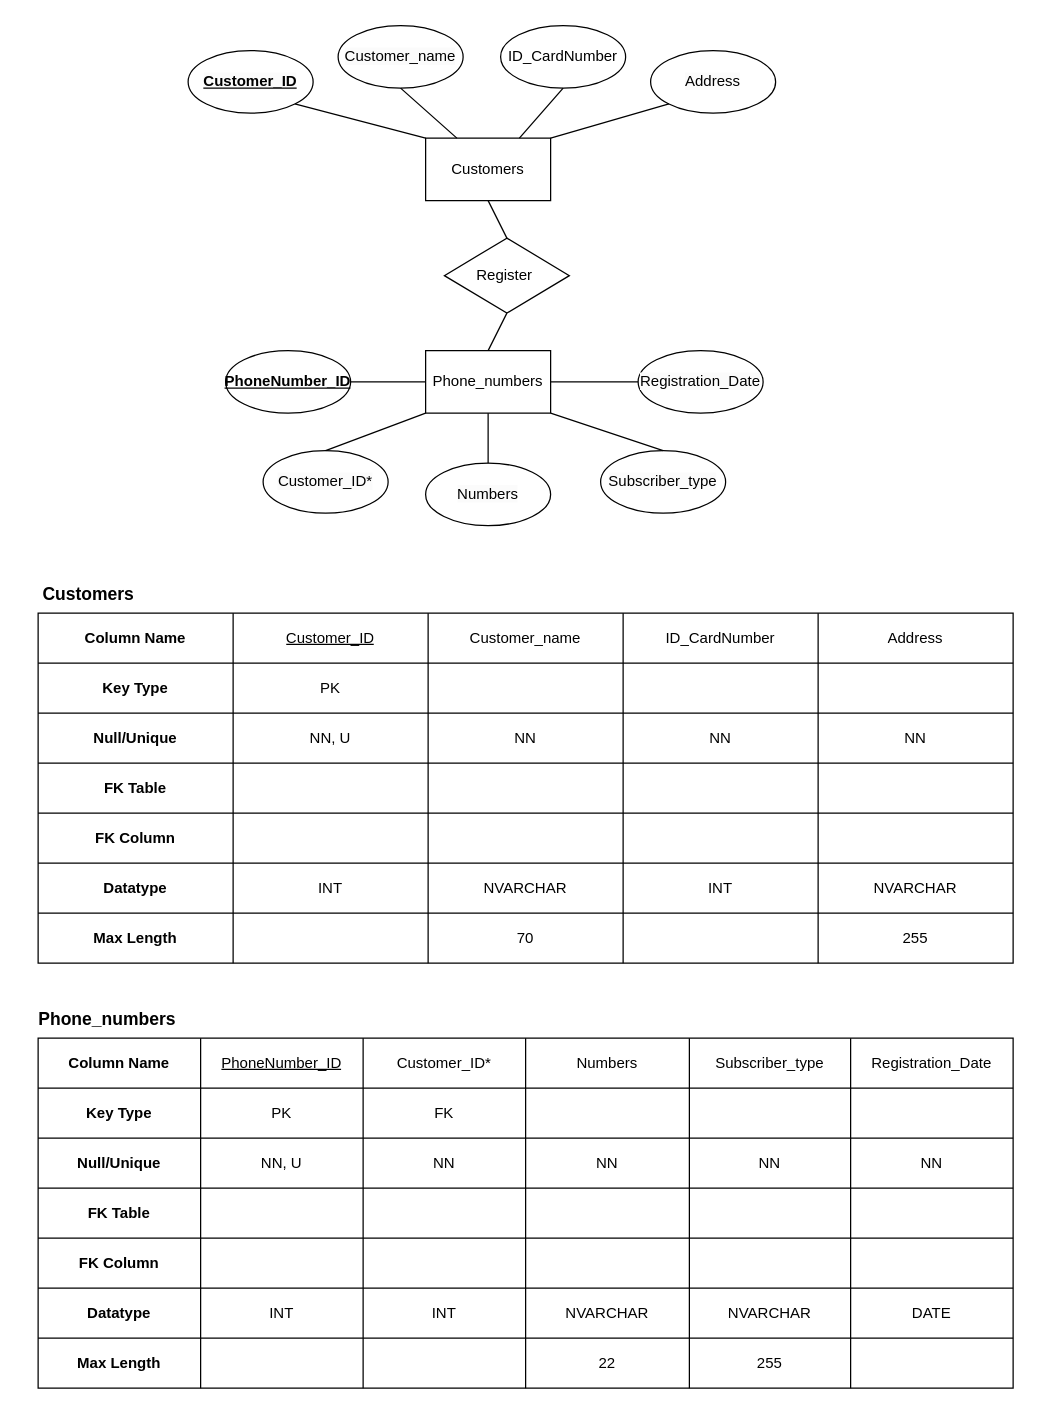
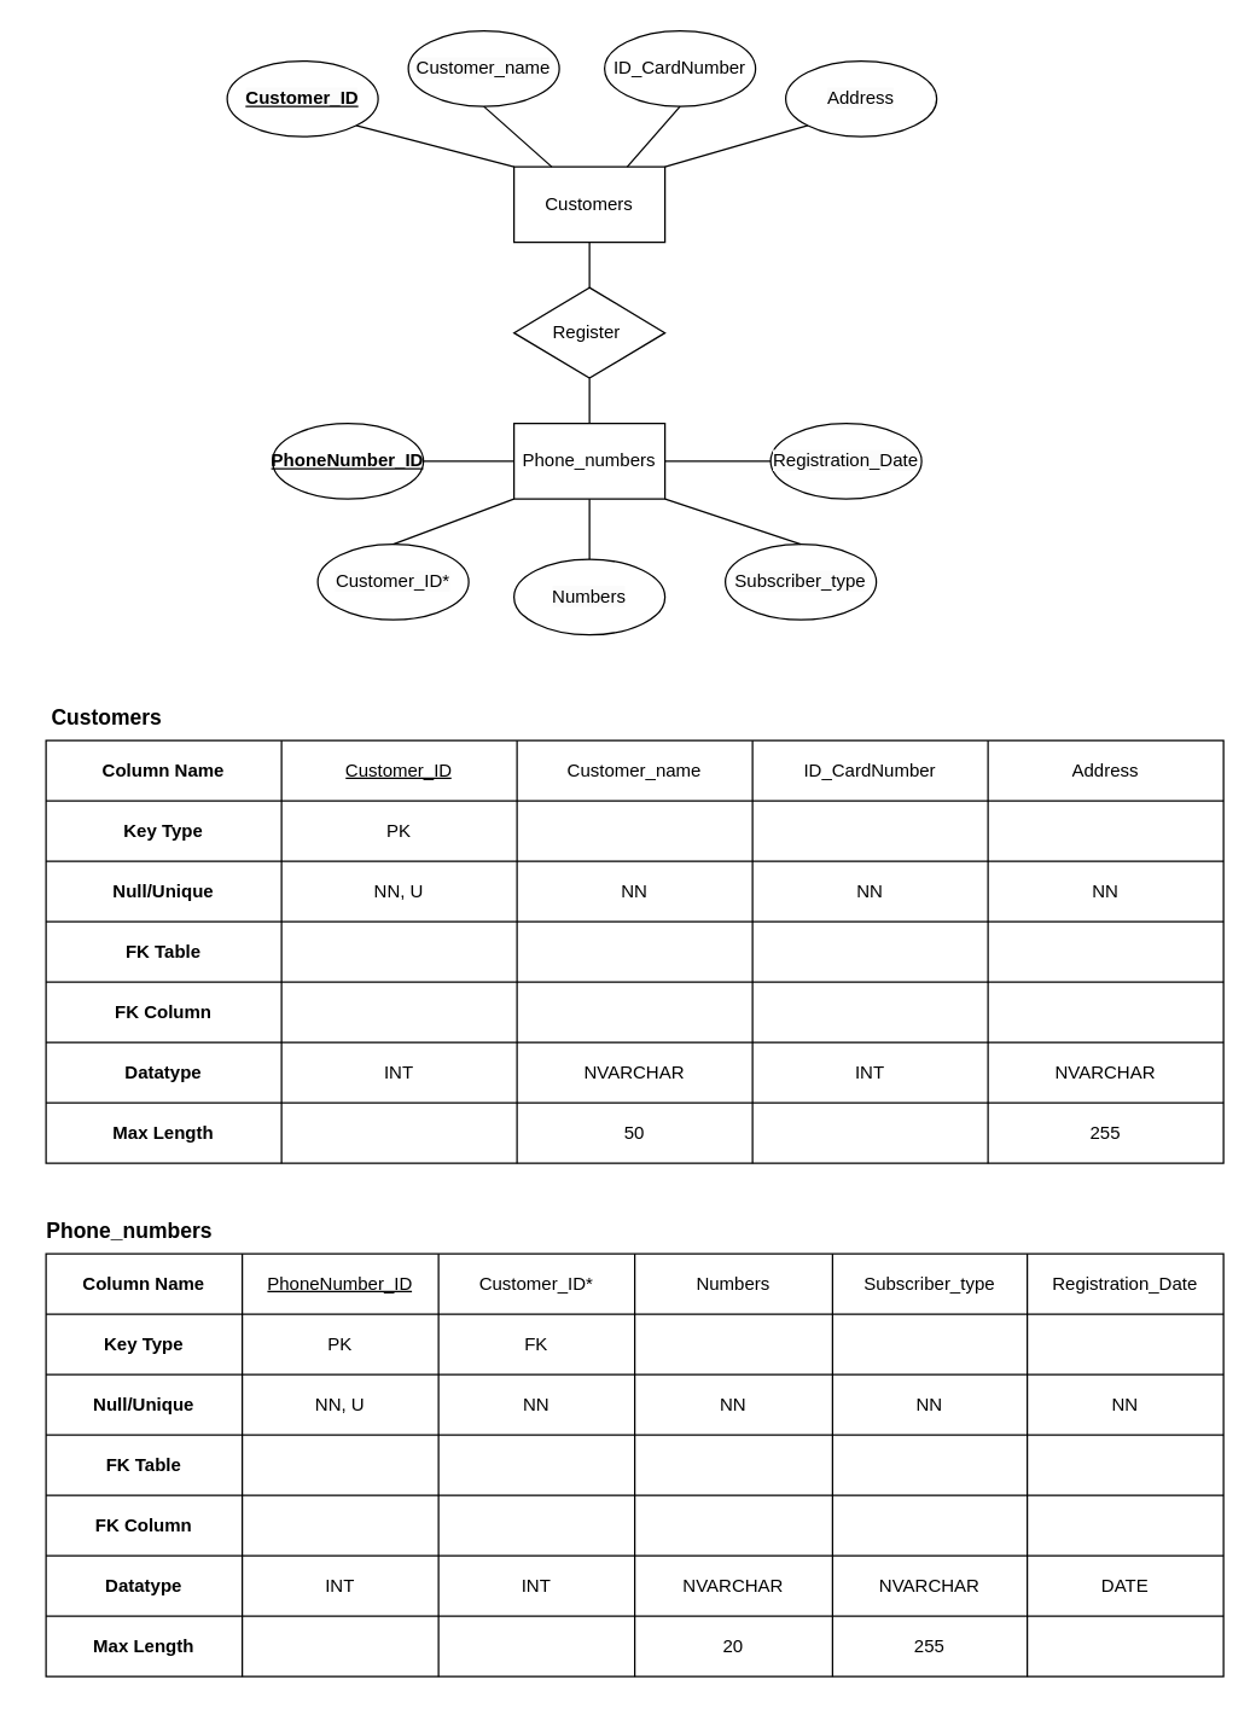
- <mxCell id="12" value="Register&amp;nbsp;" style="rhombus;whiteSpace=wrap;html=1;" parent="1" vertex="1"><mxGeometry x="355" y="190" width="100" height="60" as="geometry" /></mxCell>
+ <mxCell id="12" value="Register&amp;nbsp;" style="rhombus;whiteSpace=wrap;html=1;" parent="1" vertex="1"><mxGeometry x="340" y="190" width="100" height="60" as="geometry" /></mxCell>
- <mxCell id="66" value="70" style="shape=partialRectangle;html=1;whiteSpace=wrap;connectable=0;strokeColor=inherit;overflow=hidden;fillColor=none;top=0;left=0;bottom=0;right=0;pointerEvents=1;" parent="63" vertex="1"><mxGeometry x="312" width="156" height="40" as="geometry"><mxRectangle width="156" height="40" as="alternateBounds" /></mxGeometry></mxCell>
+ <mxCell id="66" value="50" style="shape=partialRectangle;html=1;whiteSpace=wrap;connectable=0;strokeColor=inherit;overflow=hidden;fillColor=none;top=0;left=0;bottom=0;right=0;pointerEvents=1;" parent="63" vertex="1"><mxGeometry x="312" width="156" height="40" as="geometry"><mxRectangle width="156" height="40" as="alternateBounds" /></mxGeometry></mxCell>
- <mxCell id="118" value="22" style="shape=partialRectangle;html=1;whiteSpace=wrap;connectable=0;strokeColor=inherit;overflow=hidden;fillColor=none;top=0;left=0;bottom=0;right=0;pointerEvents=1;" parent="114" vertex="1"><mxGeometry x="390" width="131" height="40" as="geometry"><mxRectangle width="131" height="40" as="alternateBounds" /></mxGeometry></mxCell>
+ <mxCell id="118" value="20" style="shape=partialRectangle;html=1;whiteSpace=wrap;connectable=0;strokeColor=inherit;overflow=hidden;fillColor=none;top=0;left=0;bottom=0;right=0;pointerEvents=1;" parent="114" vertex="1"><mxGeometry x="390" width="131" height="40" as="geometry"><mxRectangle width="131" height="40" as="alternateBounds" /></mxGeometry></mxCell>
